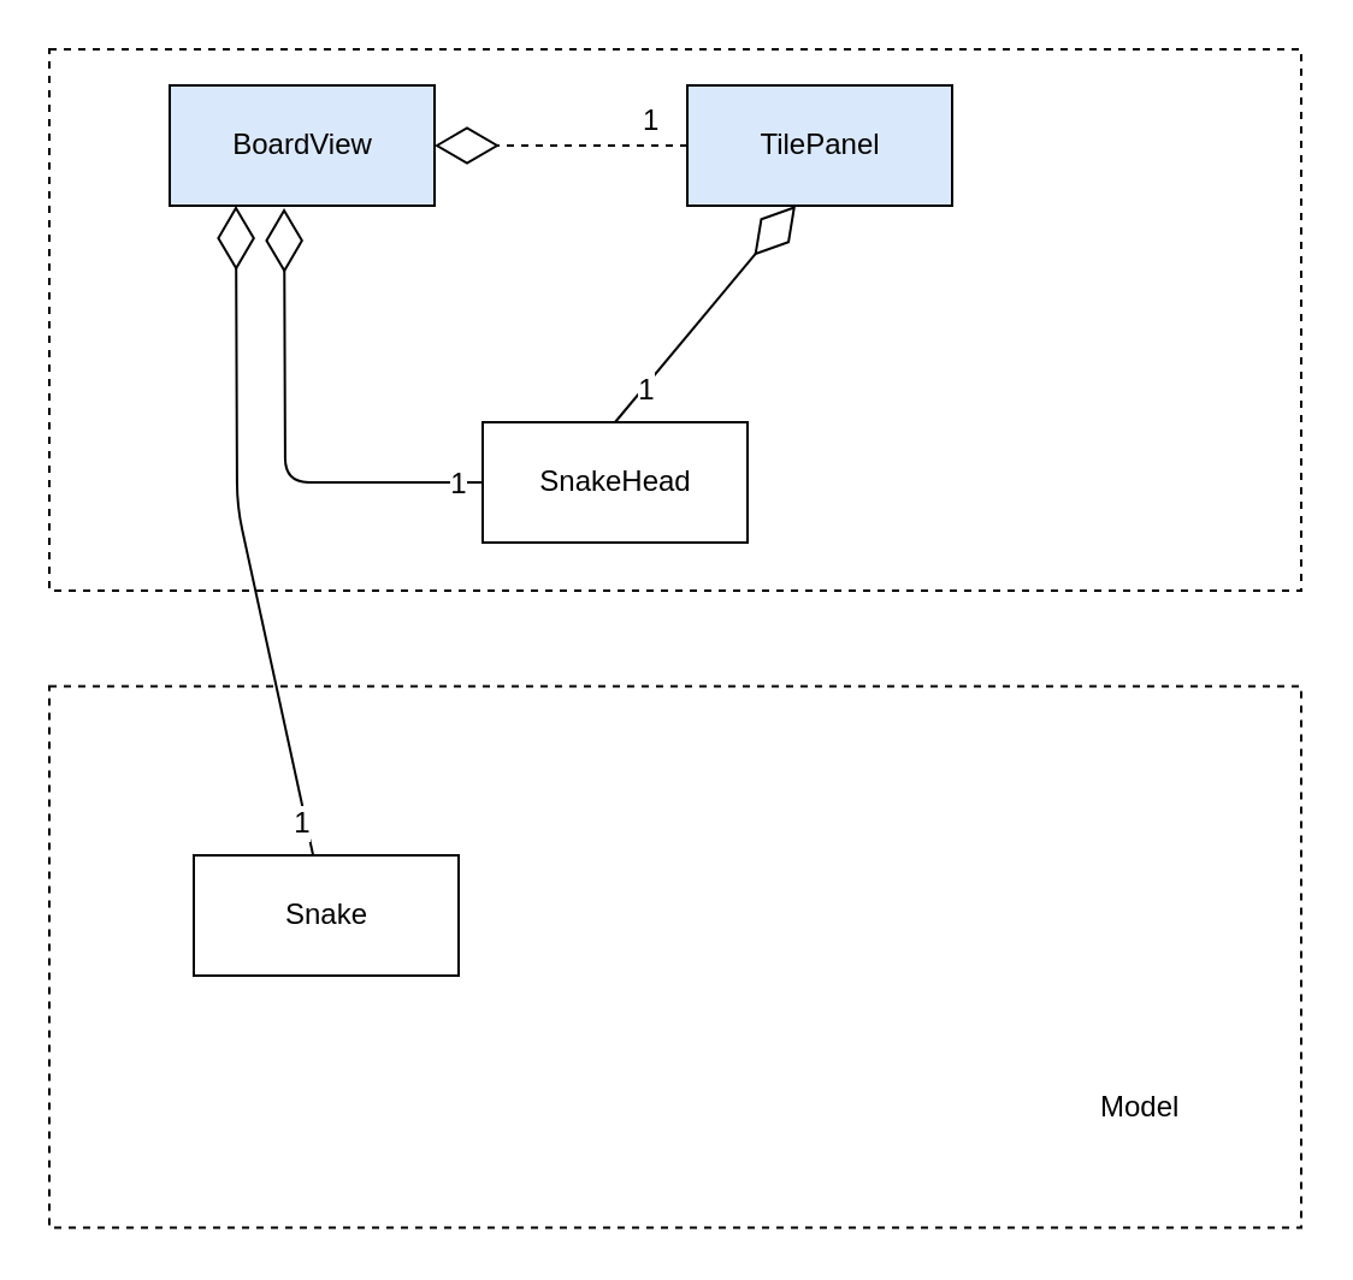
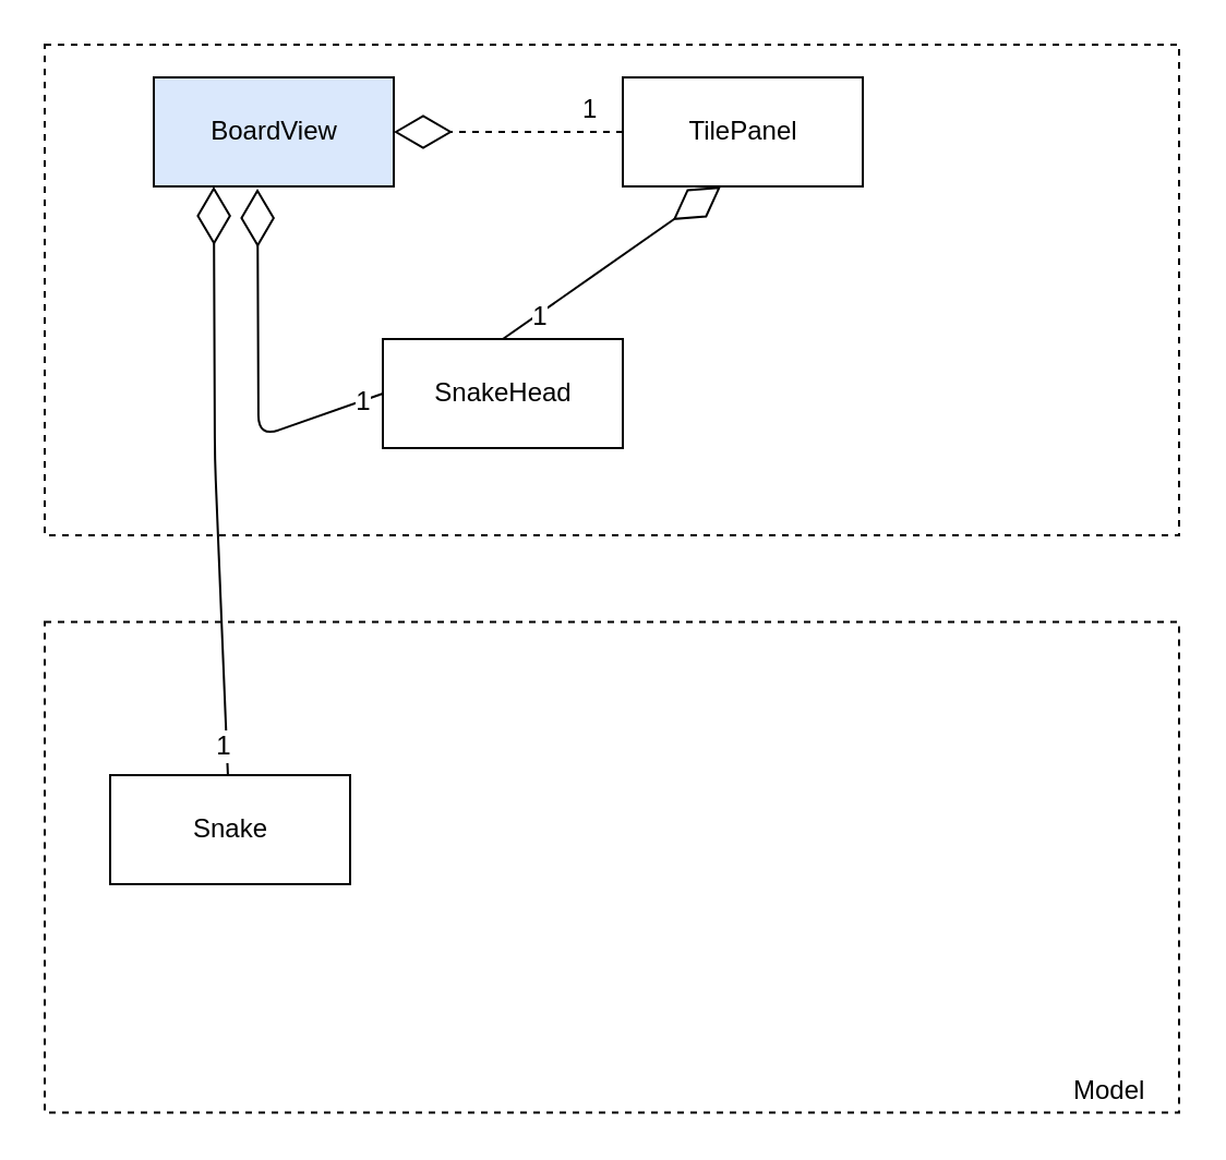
- <mxCell id="7" value="TilePanel" style="html=1;fillColor=#dae8fc;" vertex="1" parent="1"><mxGeometry x="285" y="35" width="110" height="50" as="geometry" /></mxCell>
+ <mxCell id="7" value="TilePanel" style="html=1;" vertex="1" parent="1"><mxGeometry x="285" y="35" width="110" height="50" as="geometry" /></mxCell>
- <mxCell id="4" value="SnakeHead" style="html=1;" vertex="1" parent="1"><mxGeometry x="200" y="175" width="110" height="50" as="geometry" /></mxCell>
+ <mxCell id="4" value="SnakeHead" style="html=1;" vertex="1" parent="1"><mxGeometry x="175" y="155" width="110" height="50" as="geometry" /></mxCell>
- <mxCell id="5" value="Snake" style="html=1;" vertex="1" parent="1"><mxGeometry x="80" y="355" width="110" height="50" as="geometry" /></mxCell>
+ <mxCell id="5" value="Snake" style="html=1;" vertex="1" parent="1"><mxGeometry x="50" y="355" width="110" height="50" as="geometry" /></mxCell>
- <mxCell id="16" value="Model" style="text;html=1;resizable=0;points=[];autosize=1;align=left;verticalAlign=top;spacingTop=-4;" vertex="1" parent="1"><mxGeometry x="455" y="450" width="50" height="20" as="geometry" /></mxCell>
+ <mxCell id="16" value="Model" style="text;html=1;resizable=0;points=[];autosize=1;align=left;verticalAlign=top;spacingTop=-4;" vertex="1" parent="1"><mxGeometry x="490" y="490" width="50" height="20" as="geometry" /></mxCell>
